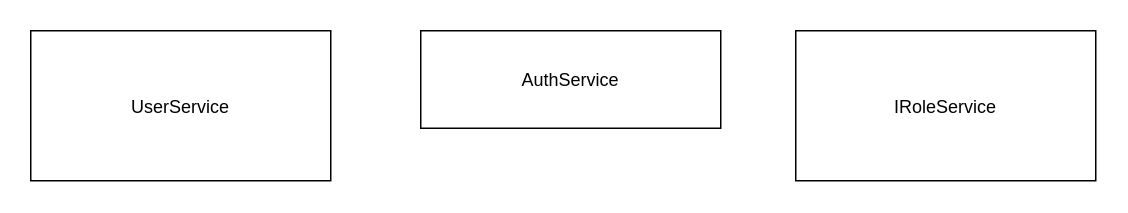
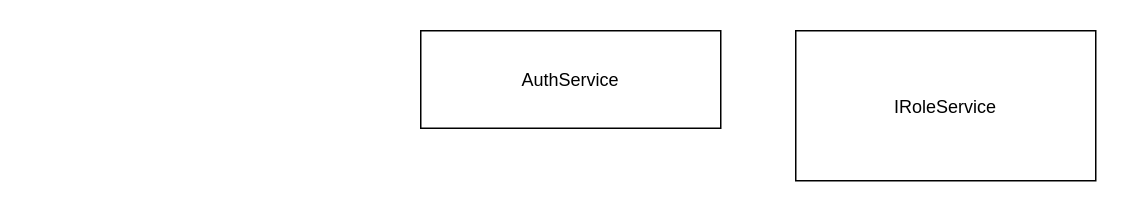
- <mxCell id="2" value="UserService" style="shape=umlClass;" vertex="1" parent="1"><mxGeometry x="20" y="20" width="200" height="100" as="geometry" /></mxCell>
